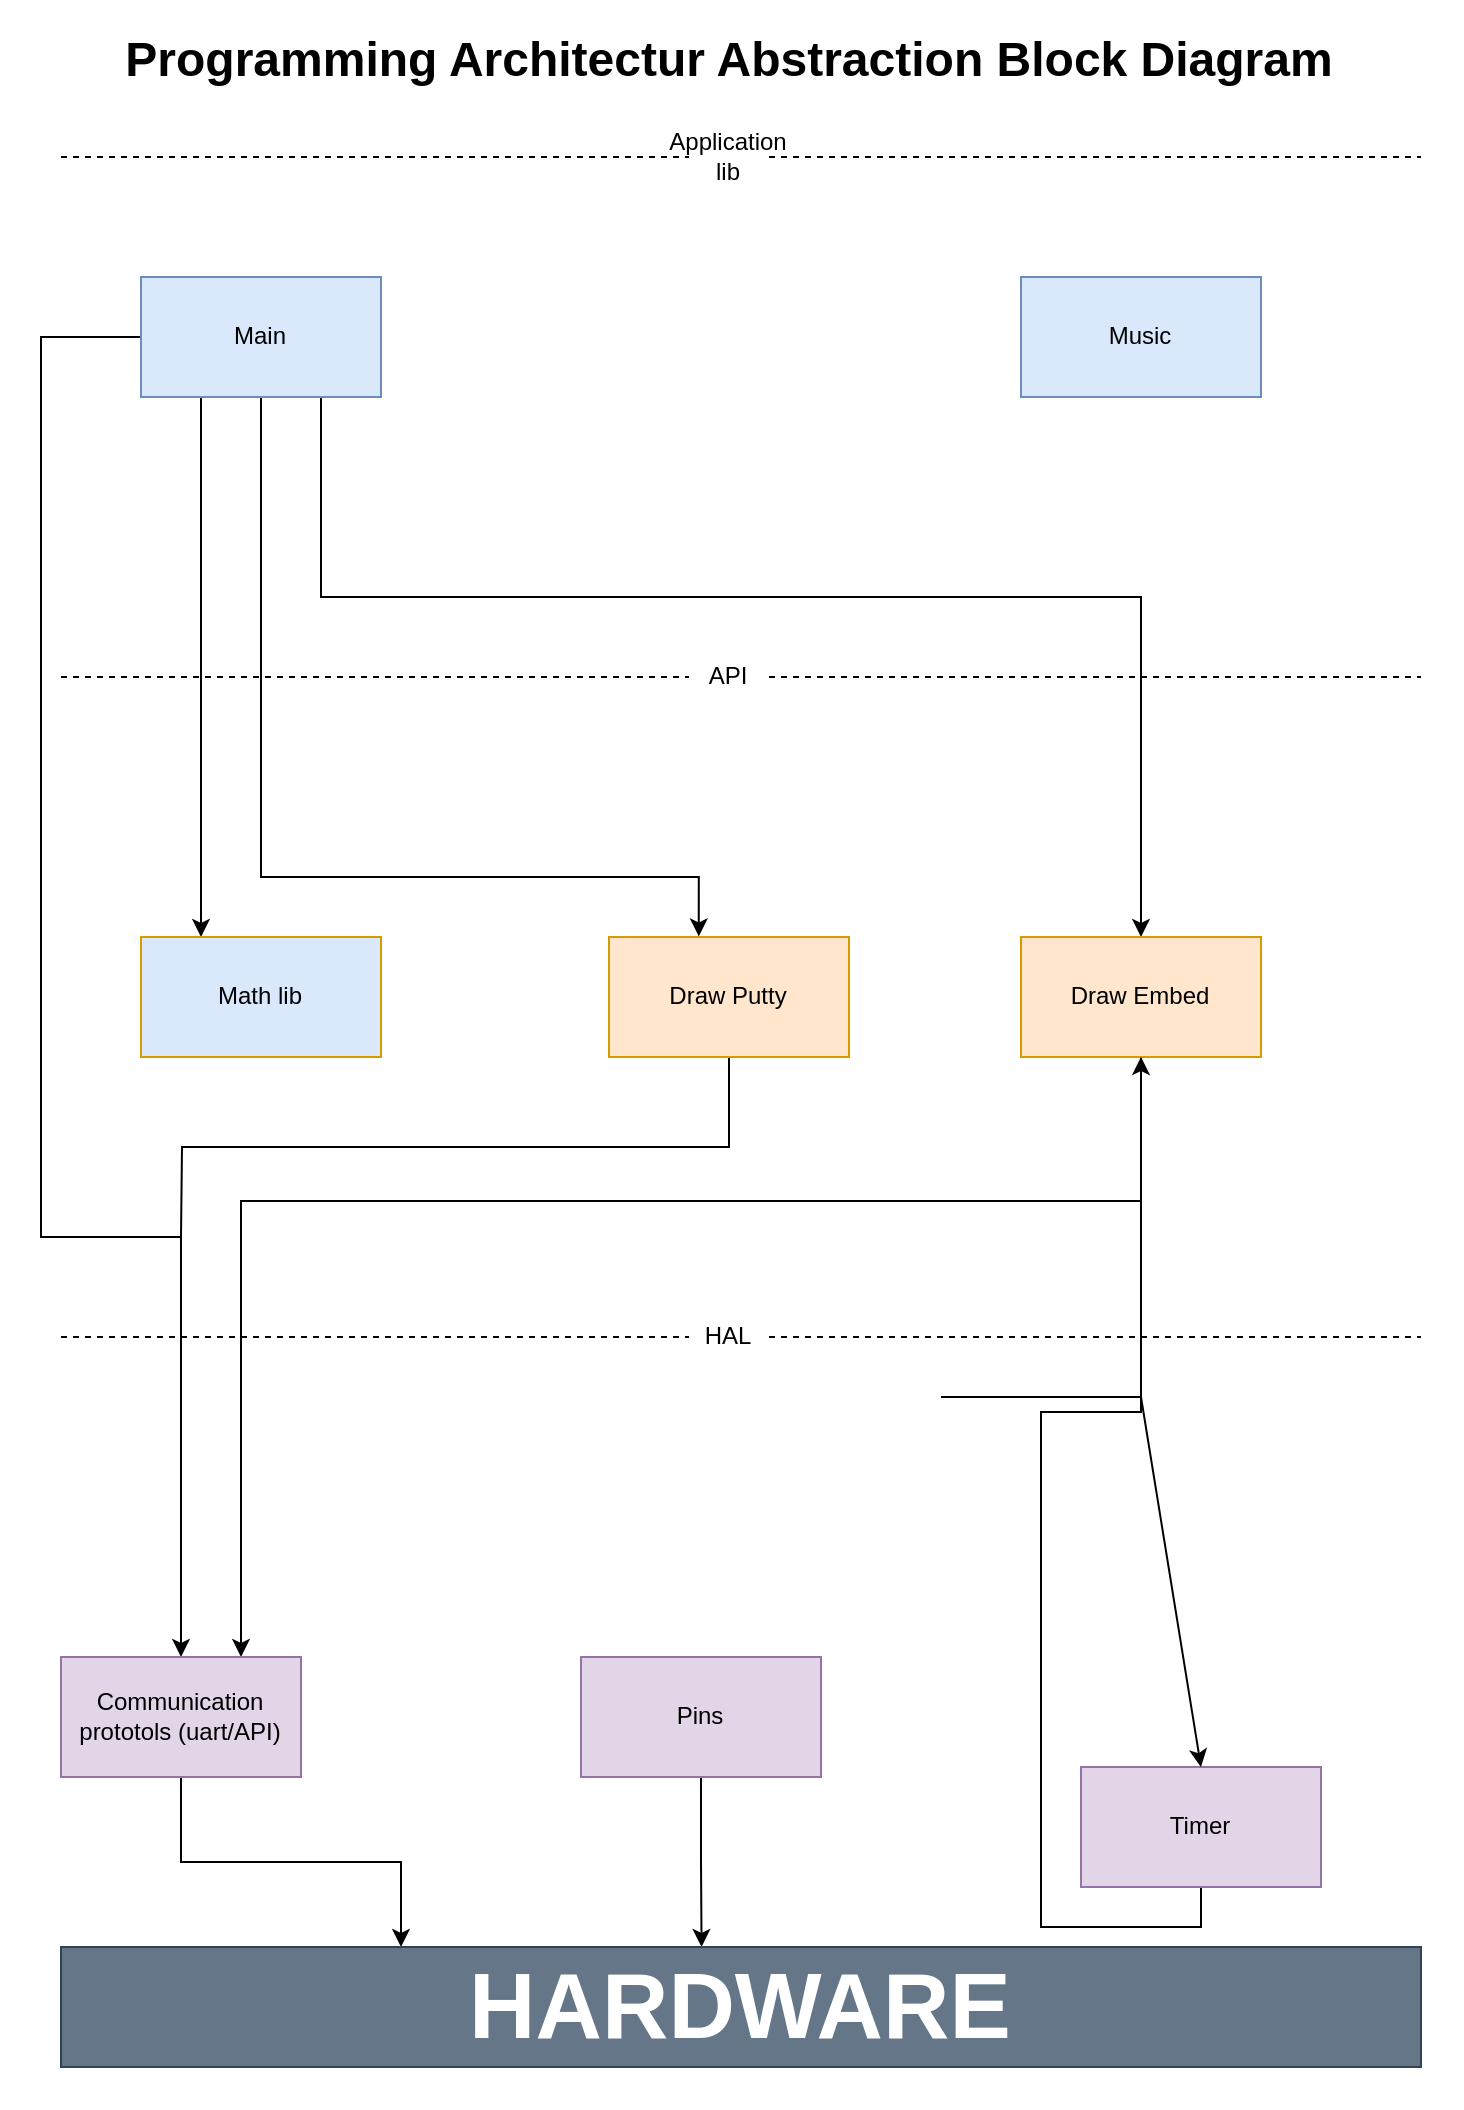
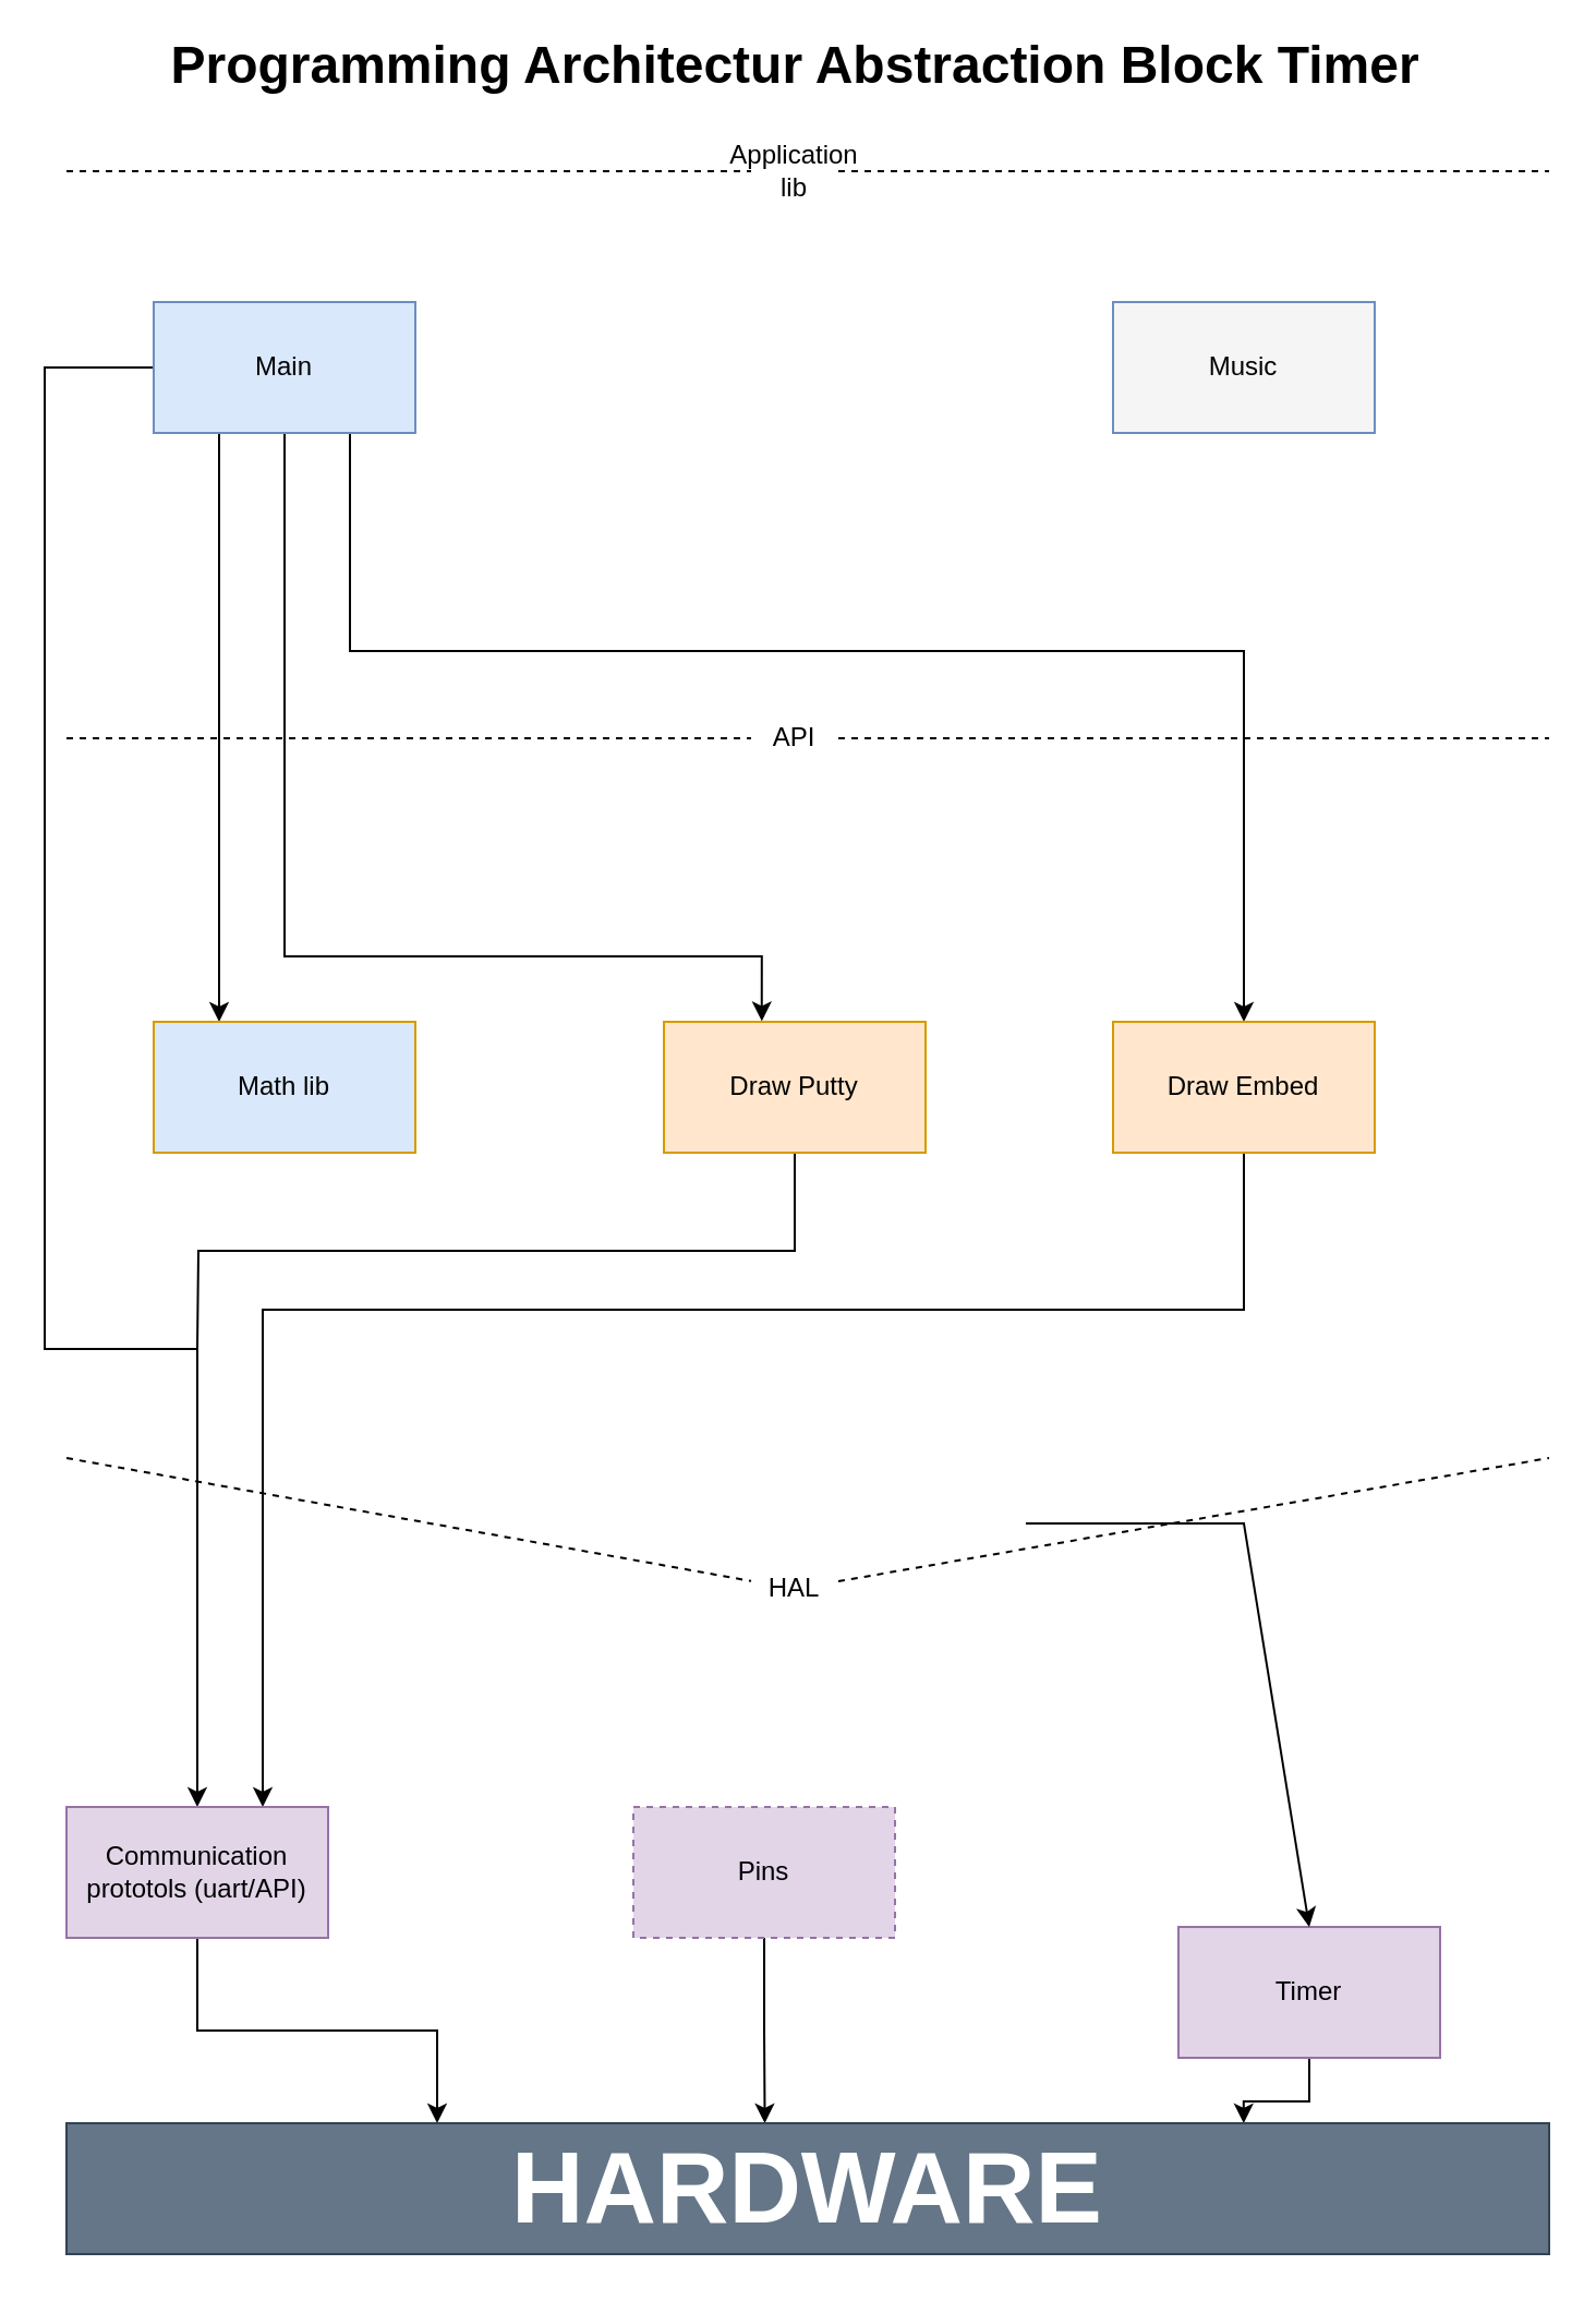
- <mxCell id="31" value="&lt;font style=&quot;font-size: 24px&quot;&gt;&lt;b&gt;Programming Architectur Abstraction Block Diagram&lt;/b&gt;&lt;/font&gt;" style="text;html=1;align=center;verticalAlign=middle;resizable=0;points=[];autosize=1;" vertex="1" parent="1"><mxGeometry x="54" y="20" width="620" height="20" as="geometry" /></mxCell>
+ <mxCell id="31" value="&lt;font style=&quot;font-size: 24px&quot;&gt;&lt;b&gt;Programming Architectur Abstraction Block Timer&lt;/b&gt;&lt;/font&gt;" style="text;html=1;align=center;verticalAlign=middle;resizable=0;points=[];autosize=1;" vertex="1" parent="1"><mxGeometry x="54" y="20" width="620" height="20" as="geometry" /></mxCell>
- <mxCell id="16" value="Music" style="rounded=0;whiteSpace=wrap;html=1;fillColor=#dae8fc;strokeColor=#6c8ebf;" vertex="1" parent="1"><mxGeometry x="510" y="138" width="120" height="60" as="geometry" /></mxCell>
+ <mxCell id="16" value="Music" style="rounded=0;whiteSpace=wrap;html=1;fillColor=#f5f5f5;strokeColor=#6c8ebf;" vertex="1" parent="1"><mxGeometry x="510" y="138" width="120" height="60" as="geometry" /></mxCell>
- <mxCell id="6" value="HAL" style="text;html=1;strokeColor=none;fillColor=none;align=center;verticalAlign=middle;whiteSpace=wrap;rounded=0;dashed=1;" vertex="1" parent="1"><mxGeometry x="344" y="658" width="40" height="20" as="geometry" /></mxCell>
+ <mxCell id="6" value="HAL" style="text;html=1;strokeColor=none;fillColor=none;align=center;verticalAlign=middle;whiteSpace=wrap;rounded=0;dashed=1;" vertex="1" parent="1"><mxGeometry x="344" y="718" width="40" height="20" as="geometry" /></mxCell>
- <mxCell id="26" style="edgeStyle=orthogonalEdgeStyle;rounded=0;orthogonalLoop=1;jettySize=auto;html=1;exitX=0.5;exitY=1;exitDx=0;exitDy=0;endArrow=classic;endFill=1;strokeColor=#000000;" edge="1" parent="1" source="27" target="21"><mxGeometry relative="1" as="geometry" /></mxCell>
+ <mxCell id="26" style="edgeStyle=orthogonalEdgeStyle;rounded=0;orthogonalLoop=1;jettySize=auto;html=1;exitX=0.5;exitY=1;exitDx=0;exitDy=0;entryX=0.794;entryY=0;entryDx=0;entryDy=0;entryPerimeter=0;endArrow=classic;endFill=1;strokeColor=#000000;" edge="1" parent="1" source="27" target="28"><mxGeometry relative="1" as="geometry" /></mxCell>
- <mxCell id="25" value="Pins" style="rounded=0;whiteSpace=wrap;html=1;fillColor=#e1d5e7;strokeColor=#9673a6;" vertex="1" parent="1"><mxGeometry x="290" y="828" width="120" height="60" as="geometry" /></mxCell>
+ <mxCell id="25" value="Pins" style="rounded=0;whiteSpace=wrap;html=1;fillColor=#e1d5e7;strokeColor=#9673a6;dashed=1;" vertex="1" parent="1"><mxGeometry x="290" y="828" width="120" height="60" as="geometry" /></mxCell>
